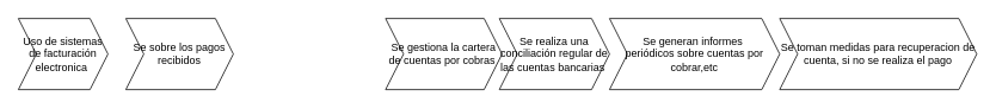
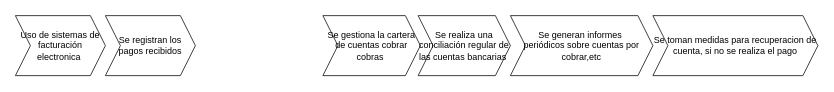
- <mxCell id="4" value="Uso de sistemas de facturación electronica&amp;nbsp;" style="shape=step;perimeter=stepPerimeter;whiteSpace=wrap;html=1;fixedSize=1;" vertex="1" parent="1"><mxGeometry x="20" y="20" width="100" height="80" as="geometry" /></mxCell>
+ <mxCell id="4" value="Uso de sistemas de facturación electronica&amp;nbsp;" style="shape=step;perimeter=stepPerimeter;whiteSpace=wrap;html=1;fixedSize=1;" vertex="1" parent="1"><mxGeometry x="20" y="20" width="120" height="80" as="geometry" /></mxCell>
- <mxCell id="3" value="Se sobre los pagos recibidos" style="shape=step;perimeter=stepPerimeter;whiteSpace=wrap;html=1;fixedSize=1;" vertex="1" parent="1"><mxGeometry x="140" y="20" width="120" height="80" as="geometry" /></mxCell>
+ <mxCell id="3" value="Se registran los pagos recibidos" style="shape=step;perimeter=stepPerimeter;whiteSpace=wrap;html=1;fixedSize=1;" vertex="1" parent="1"><mxGeometry x="140" y="20" width="120" height="80" as="geometry" /></mxCell>
- <mxCell id="2" value="Se gestiona la cartera de cuentas por cobras&amp;nbsp;" style="shape=step;perimeter=stepPerimeter;whiteSpace=wrap;html=1;fixedSize=1;" vertex="1" parent="1"><mxGeometry x="430" y="20" width="130" height="80" as="geometry" /></mxCell>
+ <mxCell id="2" value="Se gestiona la cartera de cuentas cobrar cobras&amp;nbsp;" style="shape=step;perimeter=stepPerimeter;whiteSpace=wrap;html=1;fixedSize=1;" vertex="1" parent="1"><mxGeometry x="430" y="20" width="130" height="80" as="geometry" /></mxCell>
